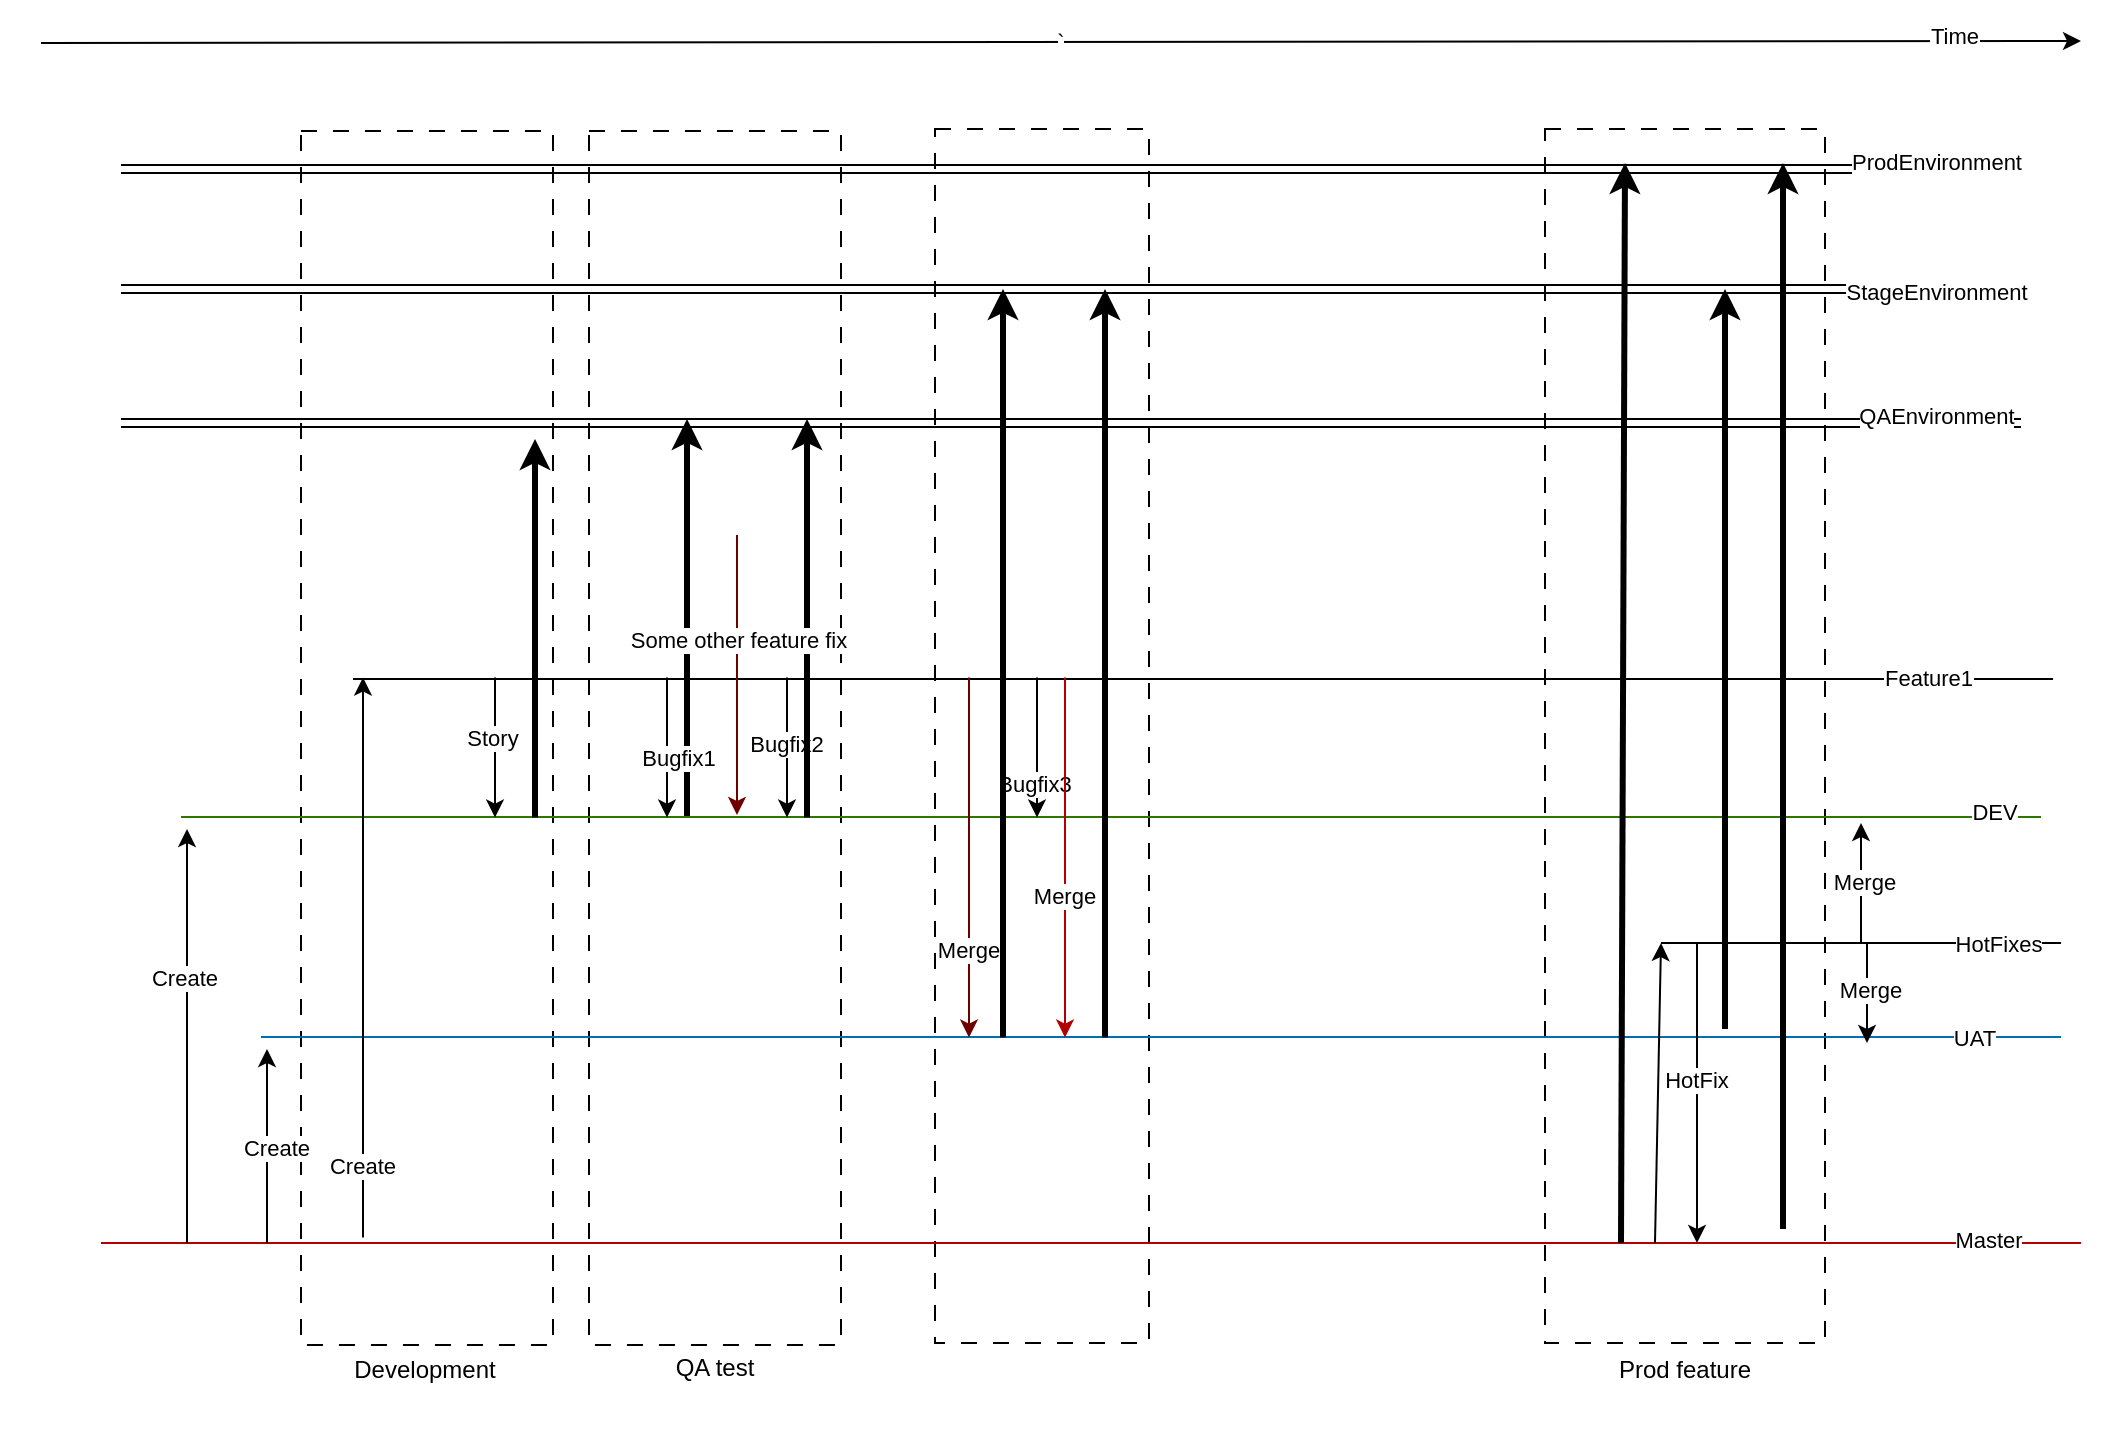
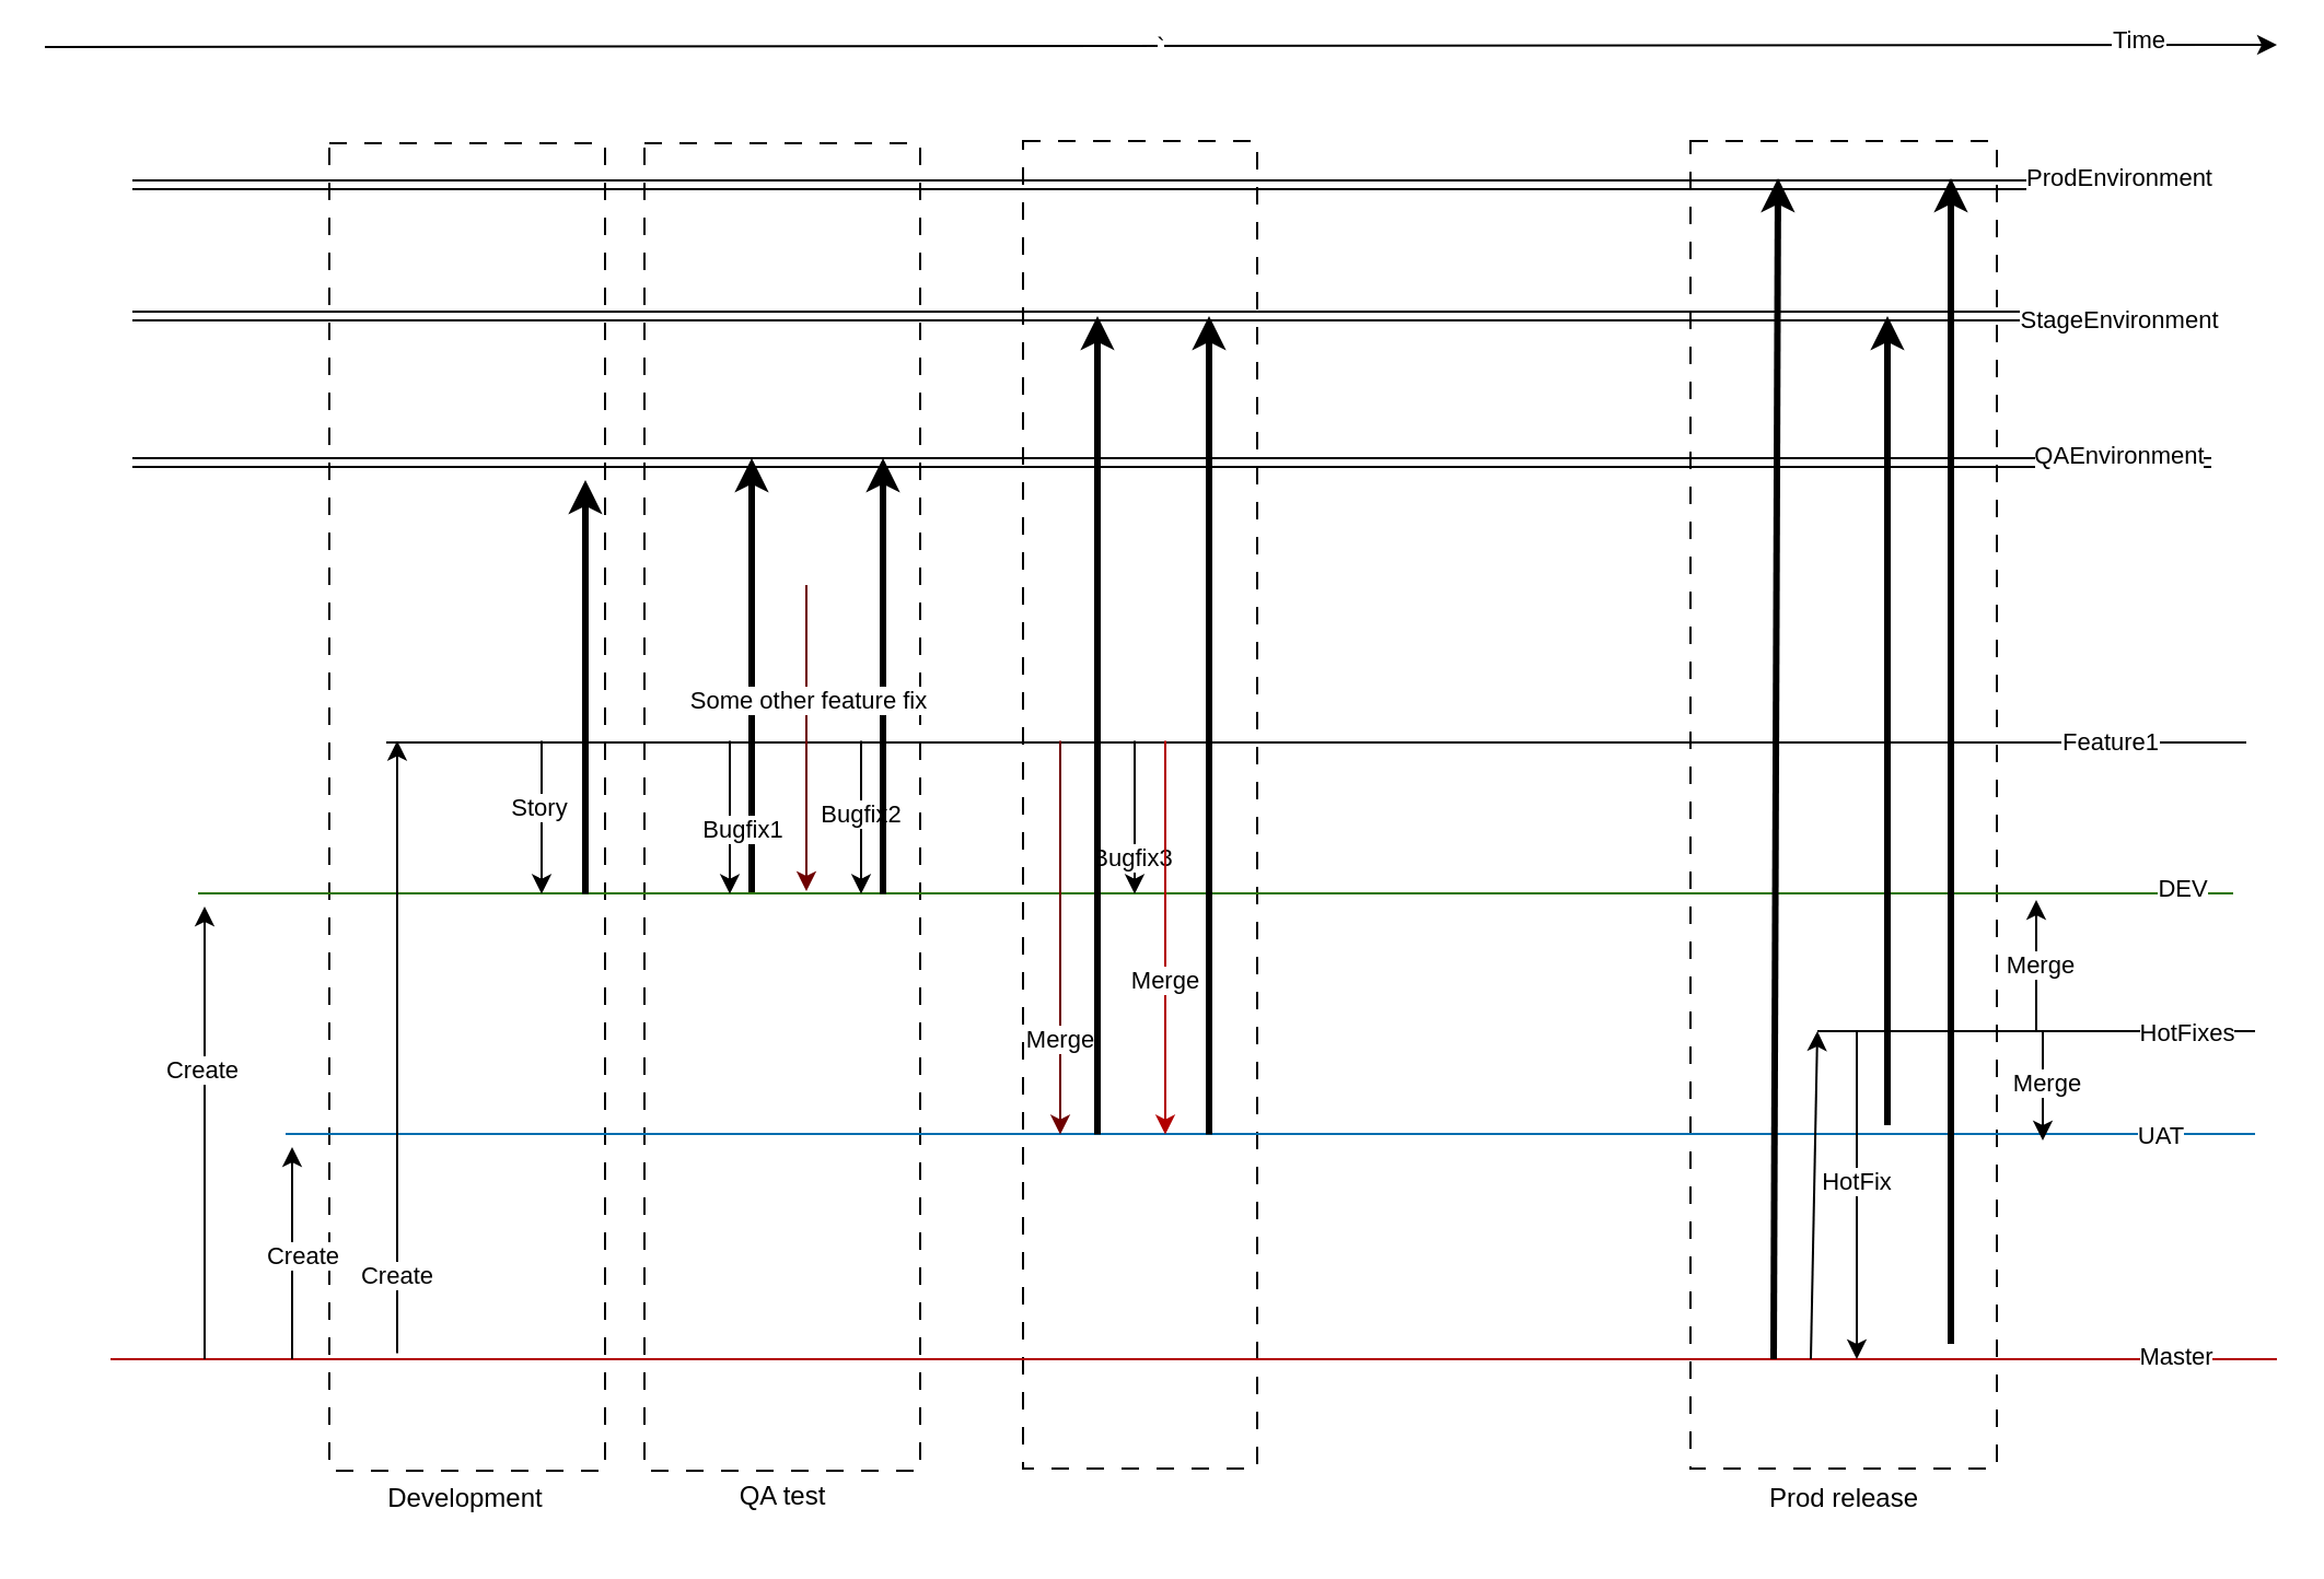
- <mxCell id="7" value="Prod feature" style="text;html=1;align=center;verticalAlign=middle;resizable=0;points=[];autosize=1;strokeColor=none;fillColor=none;" vertex="1" parent="1"><mxGeometry x="797" y="670" width="90" height="30" as="geometry" /></mxCell>
+ <mxCell id="7" value="Prod release" style="text;html=1;align=center;verticalAlign=middle;resizable=0;points=[];autosize=1;strokeColor=none;fillColor=none;" vertex="1" parent="1"><mxGeometry x="797" y="670" width="90" height="30" as="geometry" /></mxCell>
